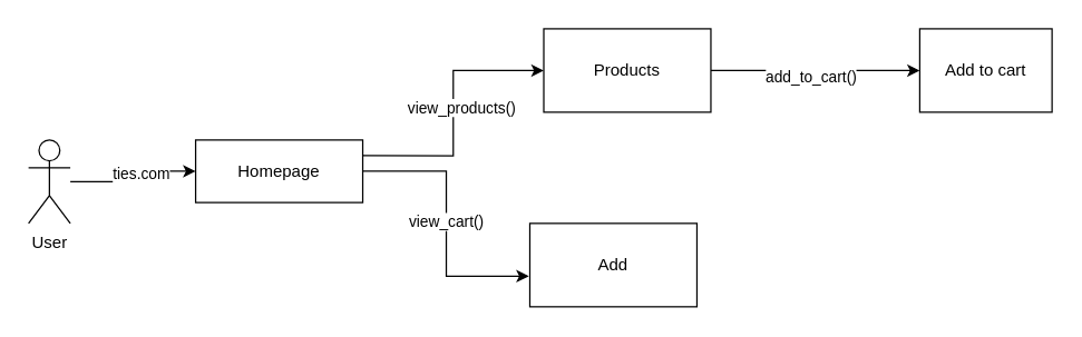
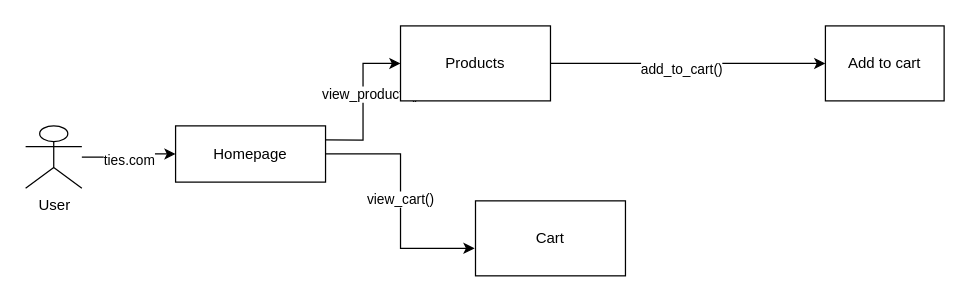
- <mxCell id="10" value="Products" style="rounded=0;whiteSpace=wrap;html=1;" vertex="1" parent="1"><mxGeometry x="390" y="20" width="120" height="60" as="geometry" /></mxCell>
+ <mxCell id="10" value="Products" style="rounded=0;whiteSpace=wrap;html=1;" vertex="1" parent="1"><mxGeometry x="320" y="20" width="120" height="60" as="geometry" /></mxCell>
- <mxCell id="4" value="User" style="shape=umlActor;verticalLabelPosition=bottom;verticalAlign=top;html=1;outlineConnect=0;" vertex="1" parent="1"><mxGeometry x="20" y="100" width="30" height="60" as="geometry" /></mxCell>
+ <mxCell id="4" value="User" style="shape=umlActor;verticalLabelPosition=bottom;verticalAlign=top;html=1;outlineConnect=0;" vertex="1" parent="1"><mxGeometry x="20" y="100" width="45" height="50" as="geometry" /></mxCell>
- <mxCell id="12" value="Add" style="rounded=0;whiteSpace=wrap;html=1;" vertex="1" parent="1"><mxGeometry x="380" y="160" width="120" height="60" as="geometry" /></mxCell>
+ <mxCell id="12" value="Cart" style="rounded=0;whiteSpace=wrap;html=1;" vertex="1" parent="1"><mxGeometry x="380" y="160" width="120" height="60" as="geometry" /></mxCell>
